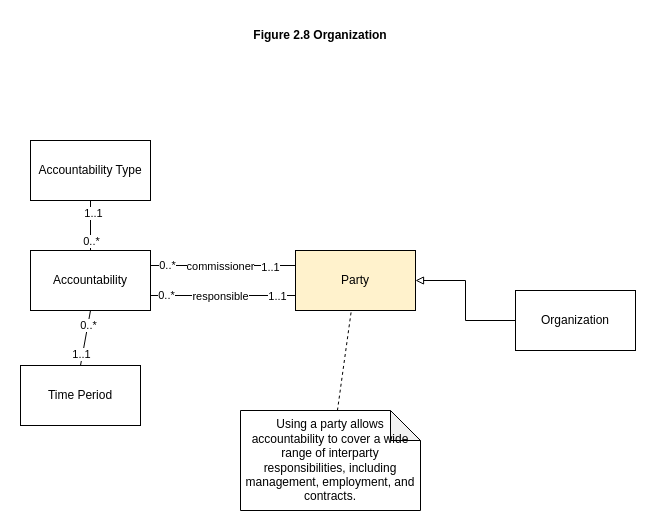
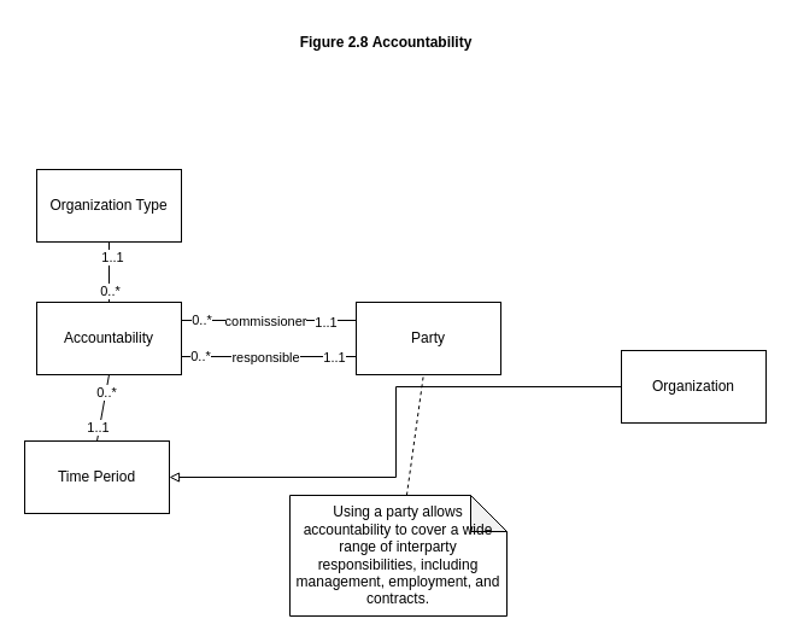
- <mxCell id="22" value="&lt;b&gt;Figure 2.8&amp;nbsp;Organization&lt;/b&gt;" style="text;html=1;strokeColor=none;fillColor=none;align=center;verticalAlign=middle;whiteSpace=wrap;rounded=0;" parent="1" vertex="1"><mxGeometry x="210" y="20" width="220" height="30" as="geometry" /></mxCell>
+ <mxCell id="22" value="&lt;b&gt;Figure 2.8&amp;nbsp;Accountability&lt;/b&gt;" style="text;html=1;strokeColor=none;fillColor=none;align=center;verticalAlign=middle;whiteSpace=wrap;rounded=0;" parent="1" vertex="1"><mxGeometry x="210" y="20" width="220" height="30" as="geometry" /></mxCell>
- <mxCell id="14" value="Accountability Type" style="rounded=0;whiteSpace=wrap;html=1;" parent="1" vertex="1"><mxGeometry x="30" y="140" width="120" height="60" as="geometry" /></mxCell>
+ <mxCell id="14" value="Organization Type" style="rounded=0;whiteSpace=wrap;html=1;" parent="1" vertex="1"><mxGeometry x="30" y="140" width="120" height="60" as="geometry" /></mxCell>
- <mxCell id="2" value="Party" style="rounded=0;whiteSpace=wrap;html=1;fillColor=#fff2cc;" parent="1" vertex="1"><mxGeometry x="295" y="250" width="120" height="60" as="geometry" /></mxCell>
+ <mxCell id="2" value="Party" style="rounded=0;whiteSpace=wrap;html=1;" parent="1" vertex="1"><mxGeometry x="295" y="250" width="120" height="60" as="geometry" /></mxCell>
- <mxCell id="4" value="" style="edgeStyle=elbowEdgeStyle;elbow=horizontal;endArrow=block;html=1;rounded=0;endFill=0;" parent="1" source="3" target="2" edge="1"><mxGeometry width="50" height="50" relative="1" as="geometry"><mxPoint x="705" y="330" as="sourcePoint" /><mxPoint x="405" y="280" as="targetPoint" /></mxGeometry></mxCell>
+ <mxCell id="4" value="" style="edgeStyle=elbowEdgeStyle;elbow=horizontal;endArrow=block;html=1;rounded=0;endFill=0;" parent="1" source="3" target="15" edge="1"><mxGeometry width="50" height="50" relative="1" as="geometry"><mxPoint x="705" y="330" as="sourcePoint" /><mxPoint x="405" y="280" as="targetPoint" /></mxGeometry></mxCell>
